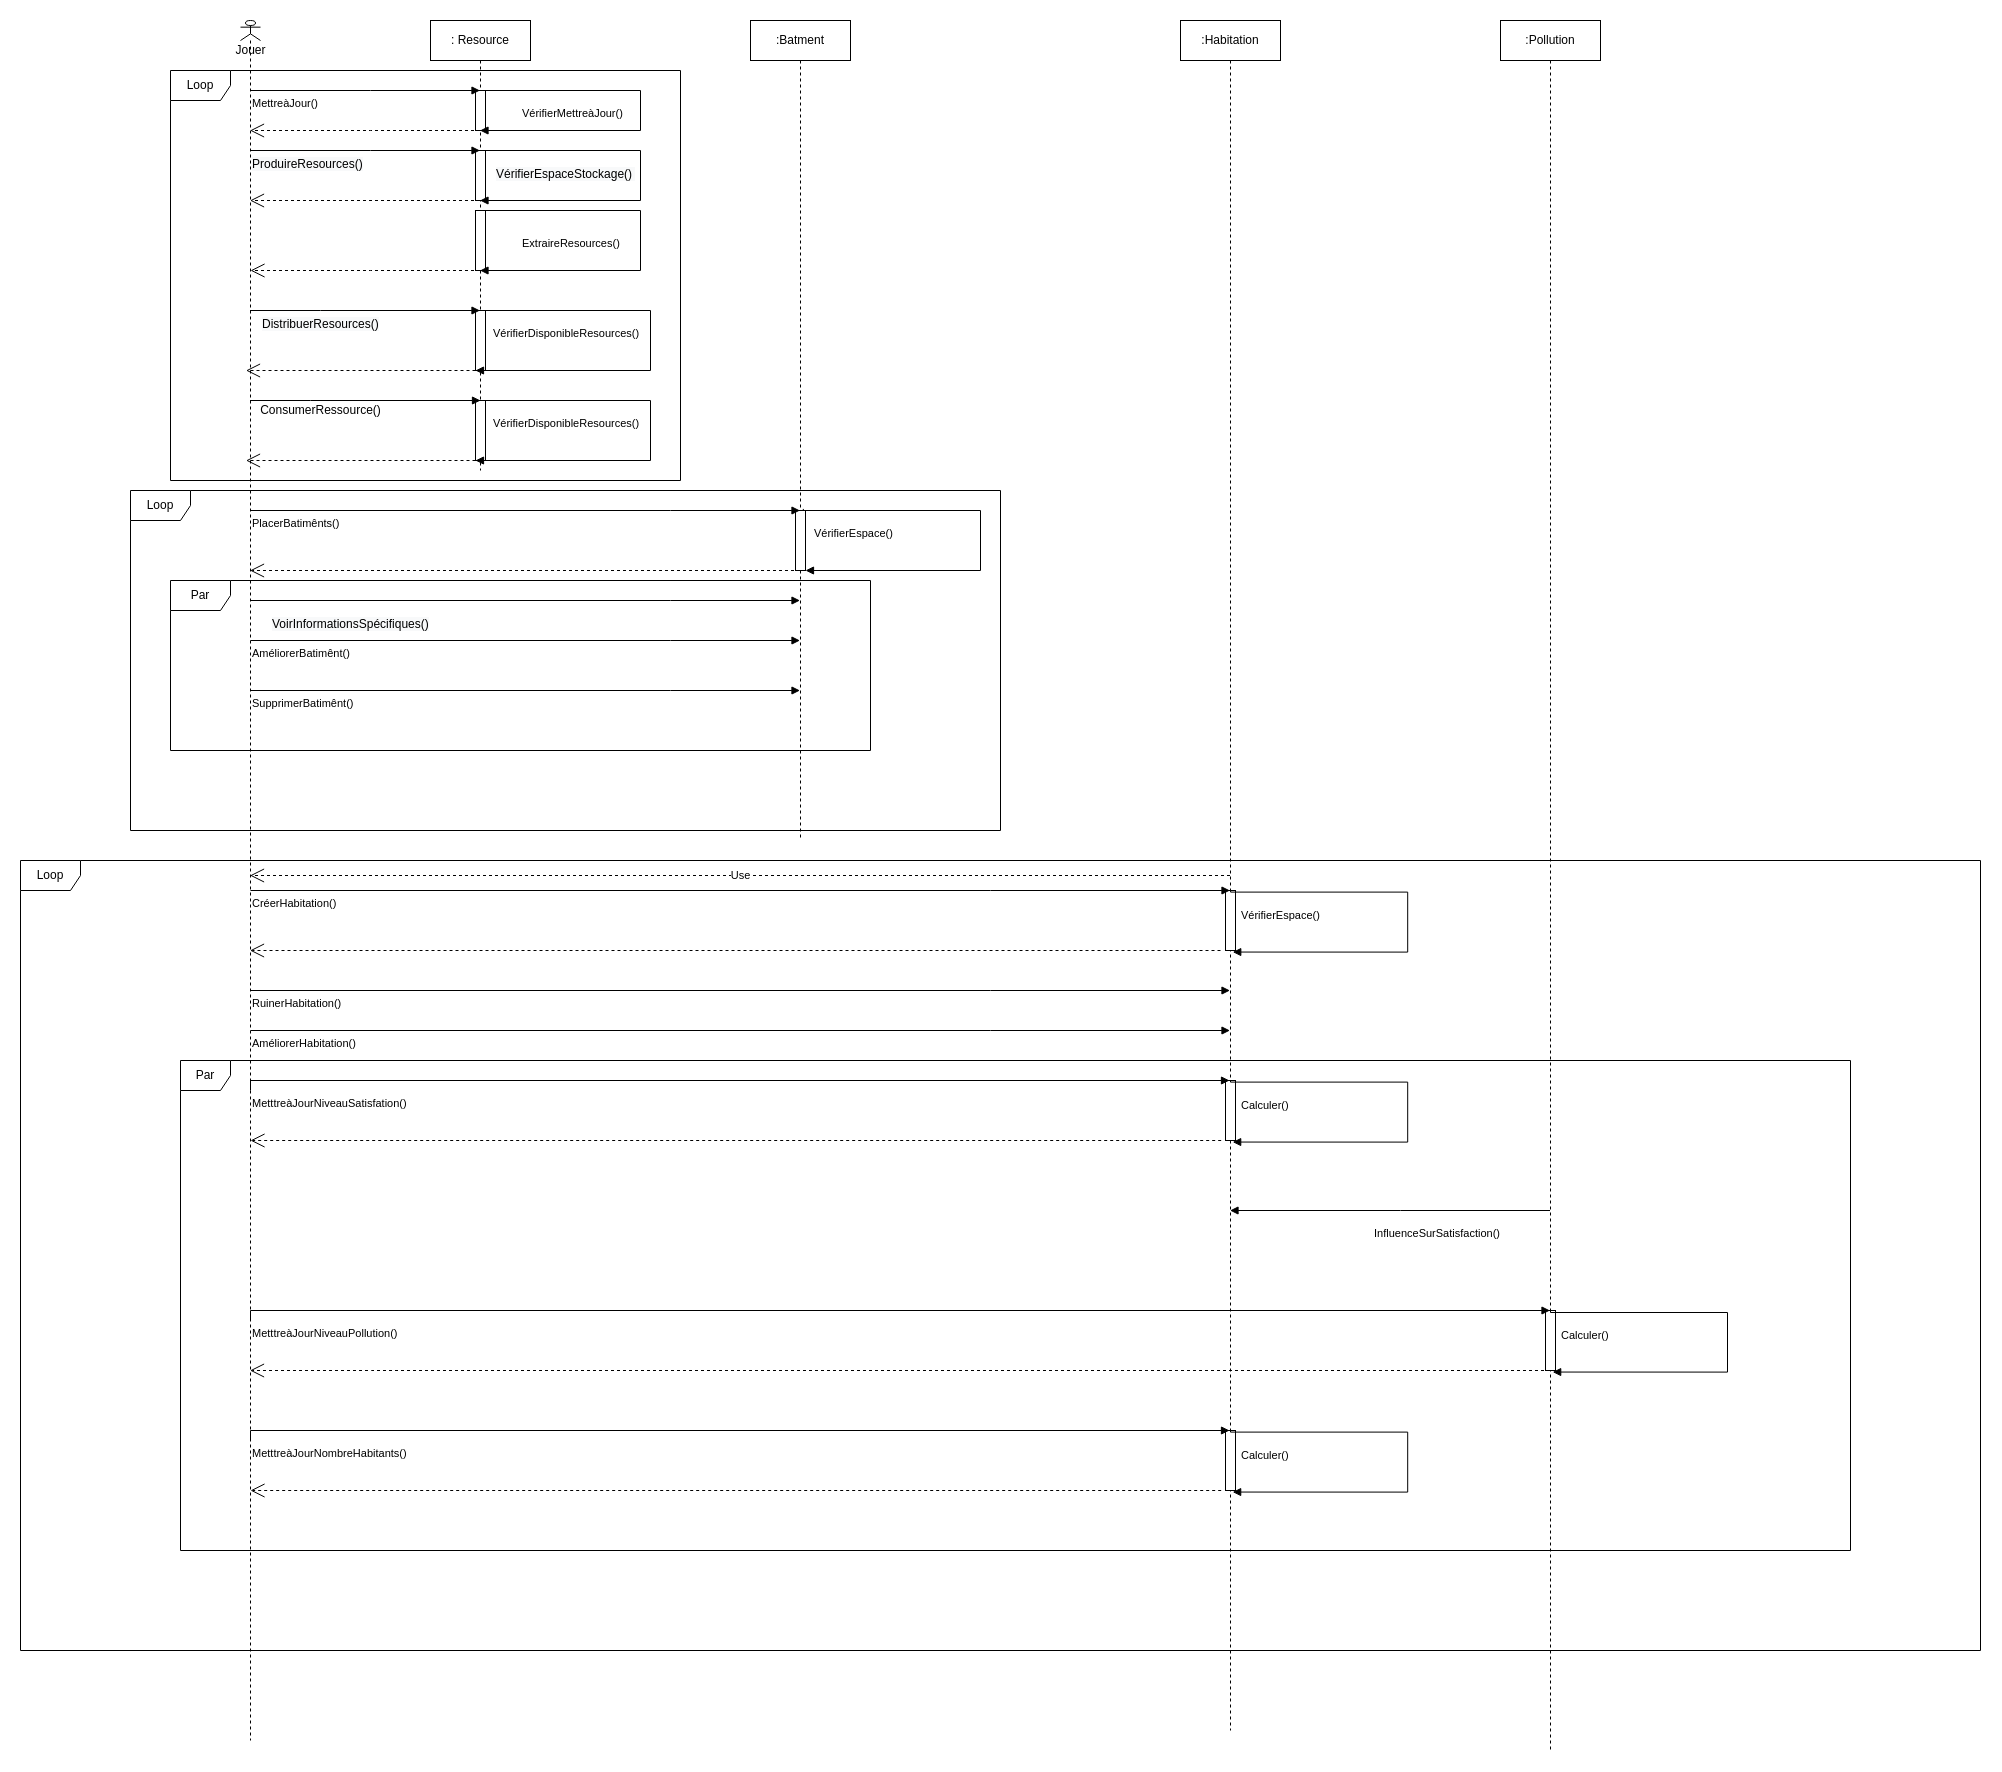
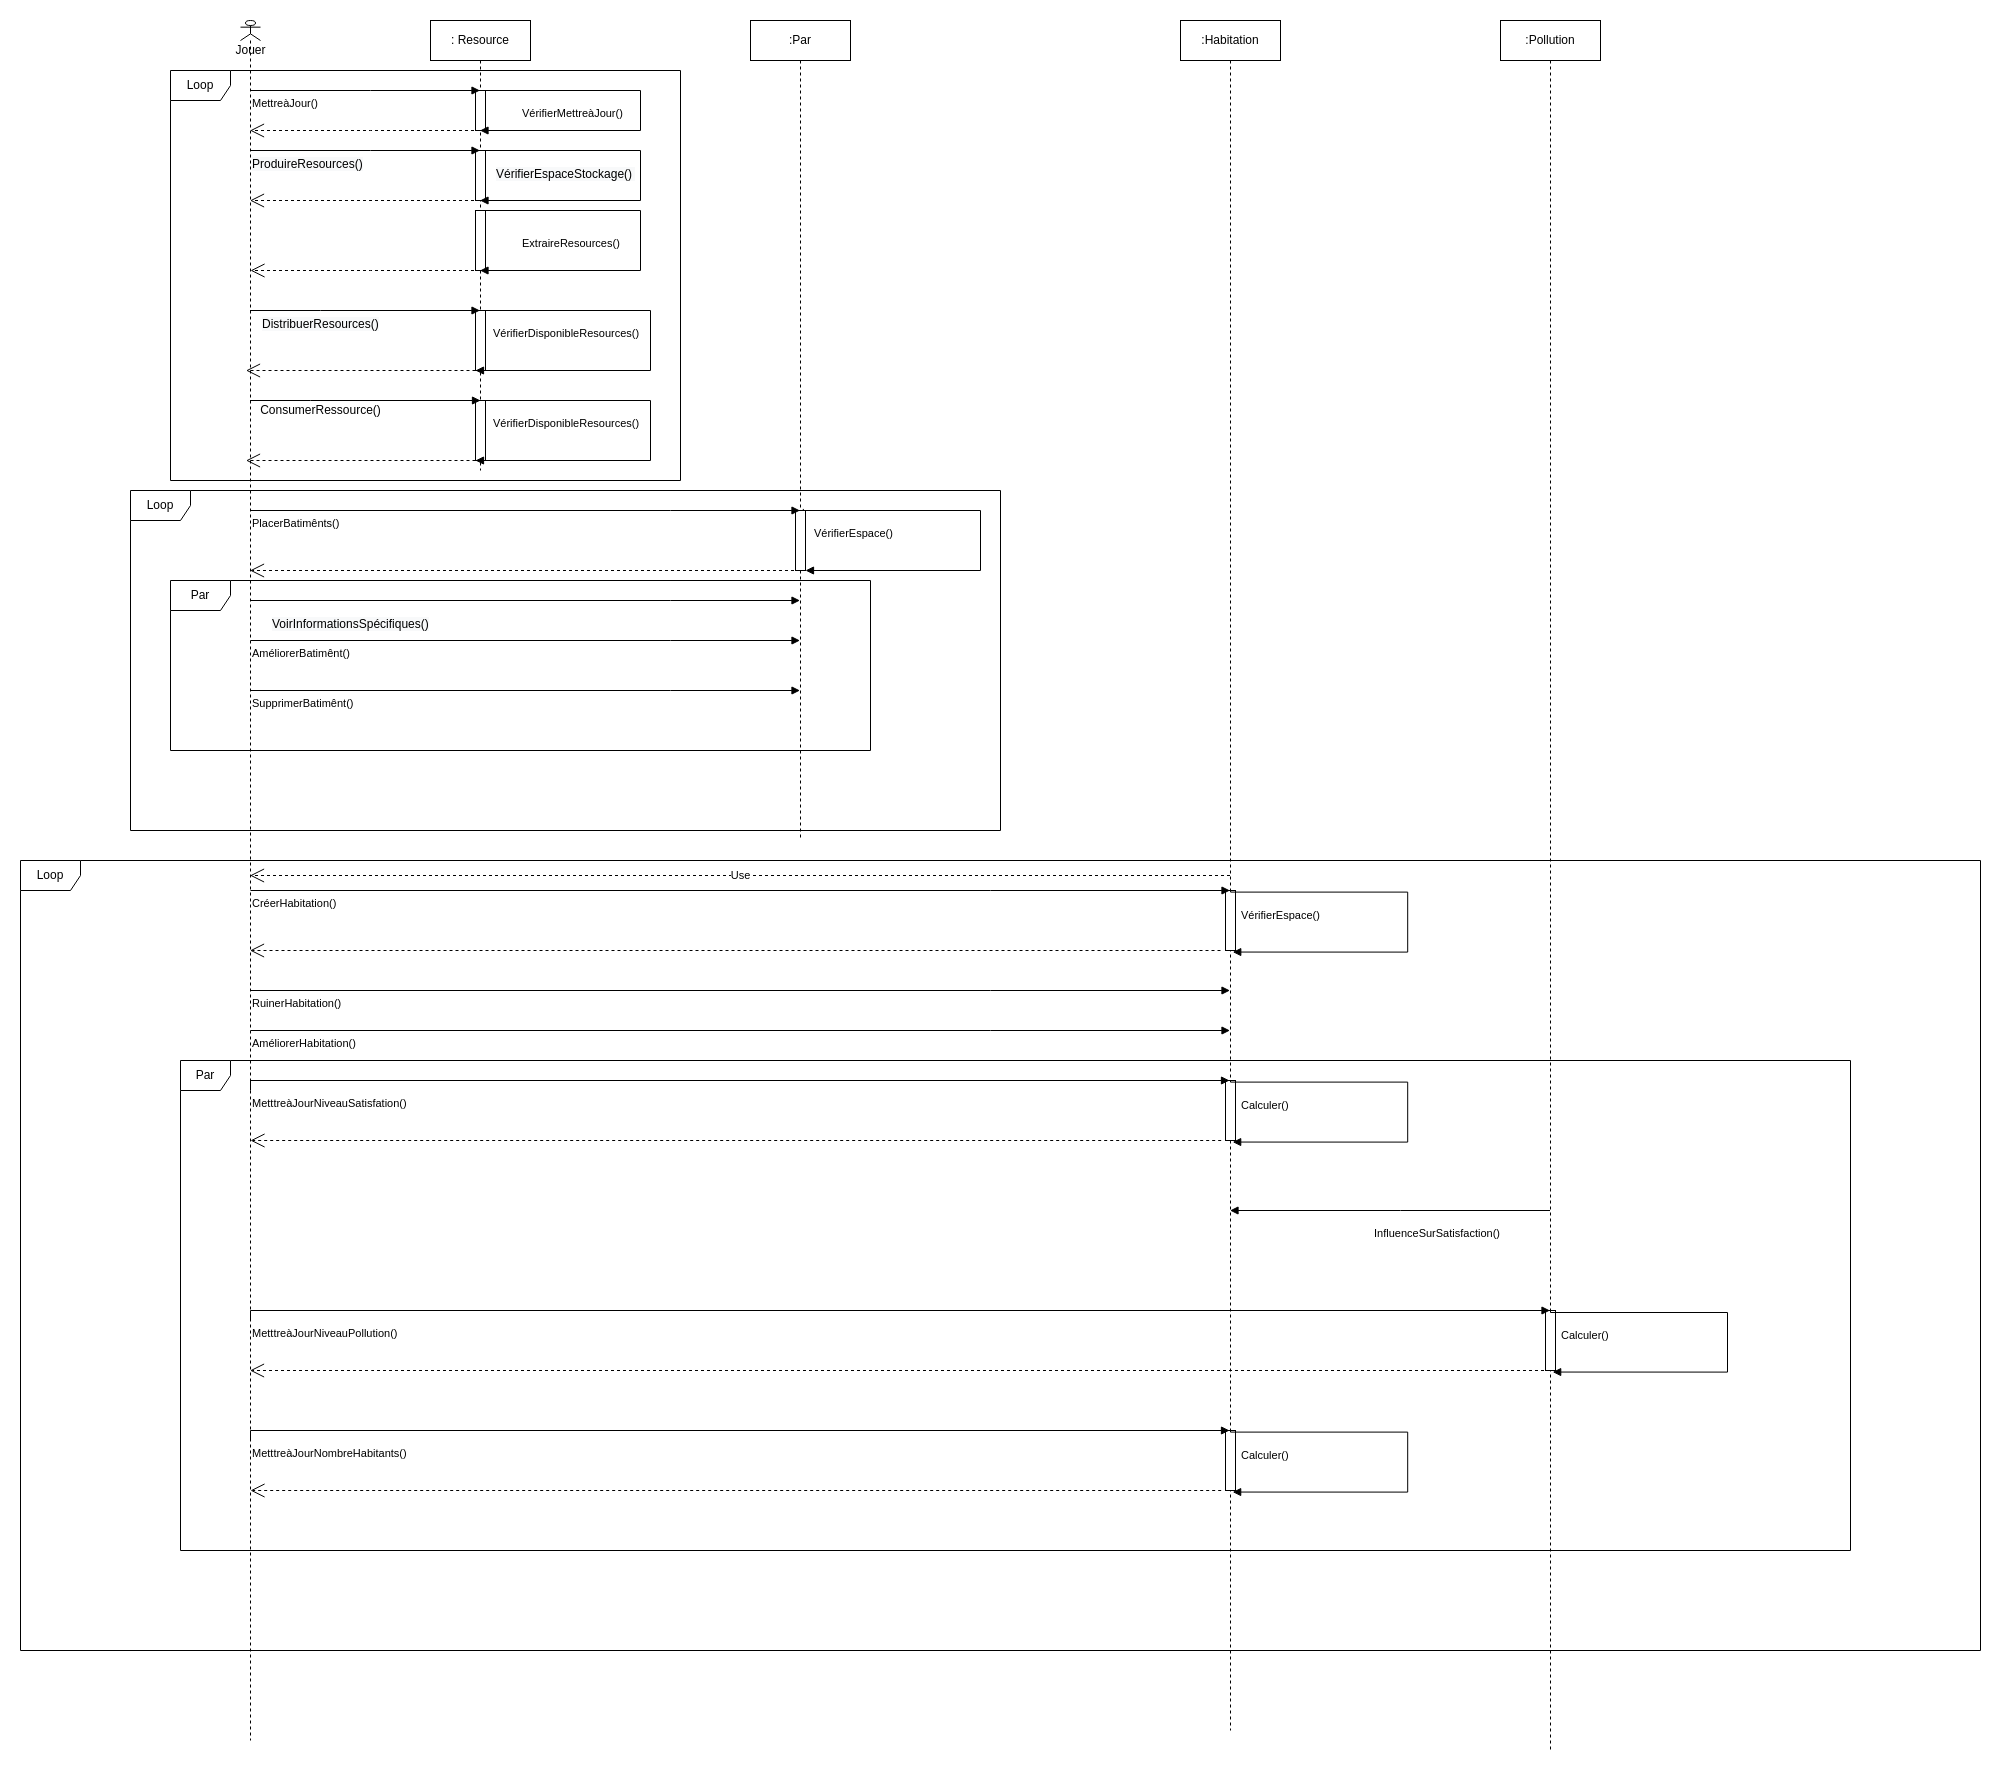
- <mxCell id="25" value=":Batment" style="shape=umlLifeline;perimeter=lifelinePerimeter;whiteSpace=wrap;html=1;container=1;collapsible=0;recursiveResize=0;outlineConnect=0;" vertex="1" parent="1"><mxGeometry x="750" y="20" width="100" height="820" as="geometry" /></mxCell>
+ <mxCell id="25" value=":Par" style="shape=umlLifeline;perimeter=lifelinePerimeter;whiteSpace=wrap;html=1;container=1;collapsible=0;recursiveResize=0;outlineConnect=0;" vertex="1" parent="1"><mxGeometry x="750" y="20" width="100" height="820" as="geometry" /></mxCell>
